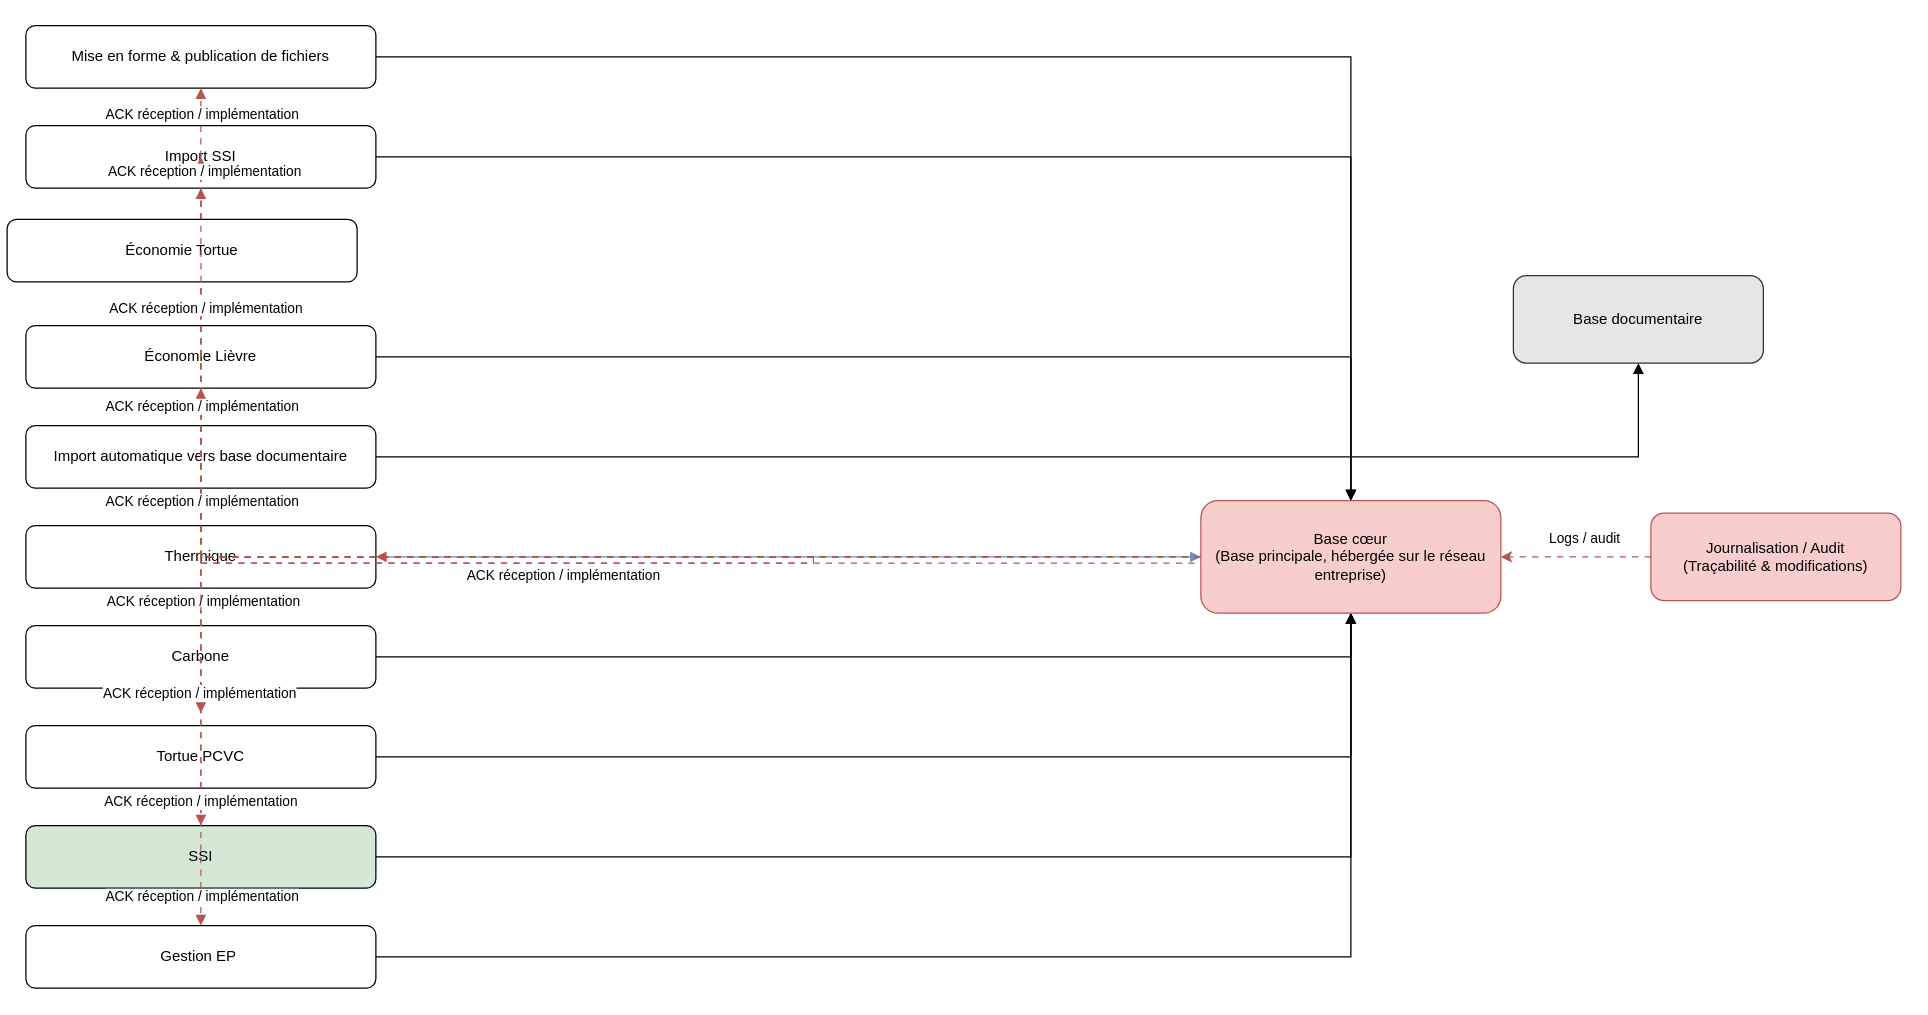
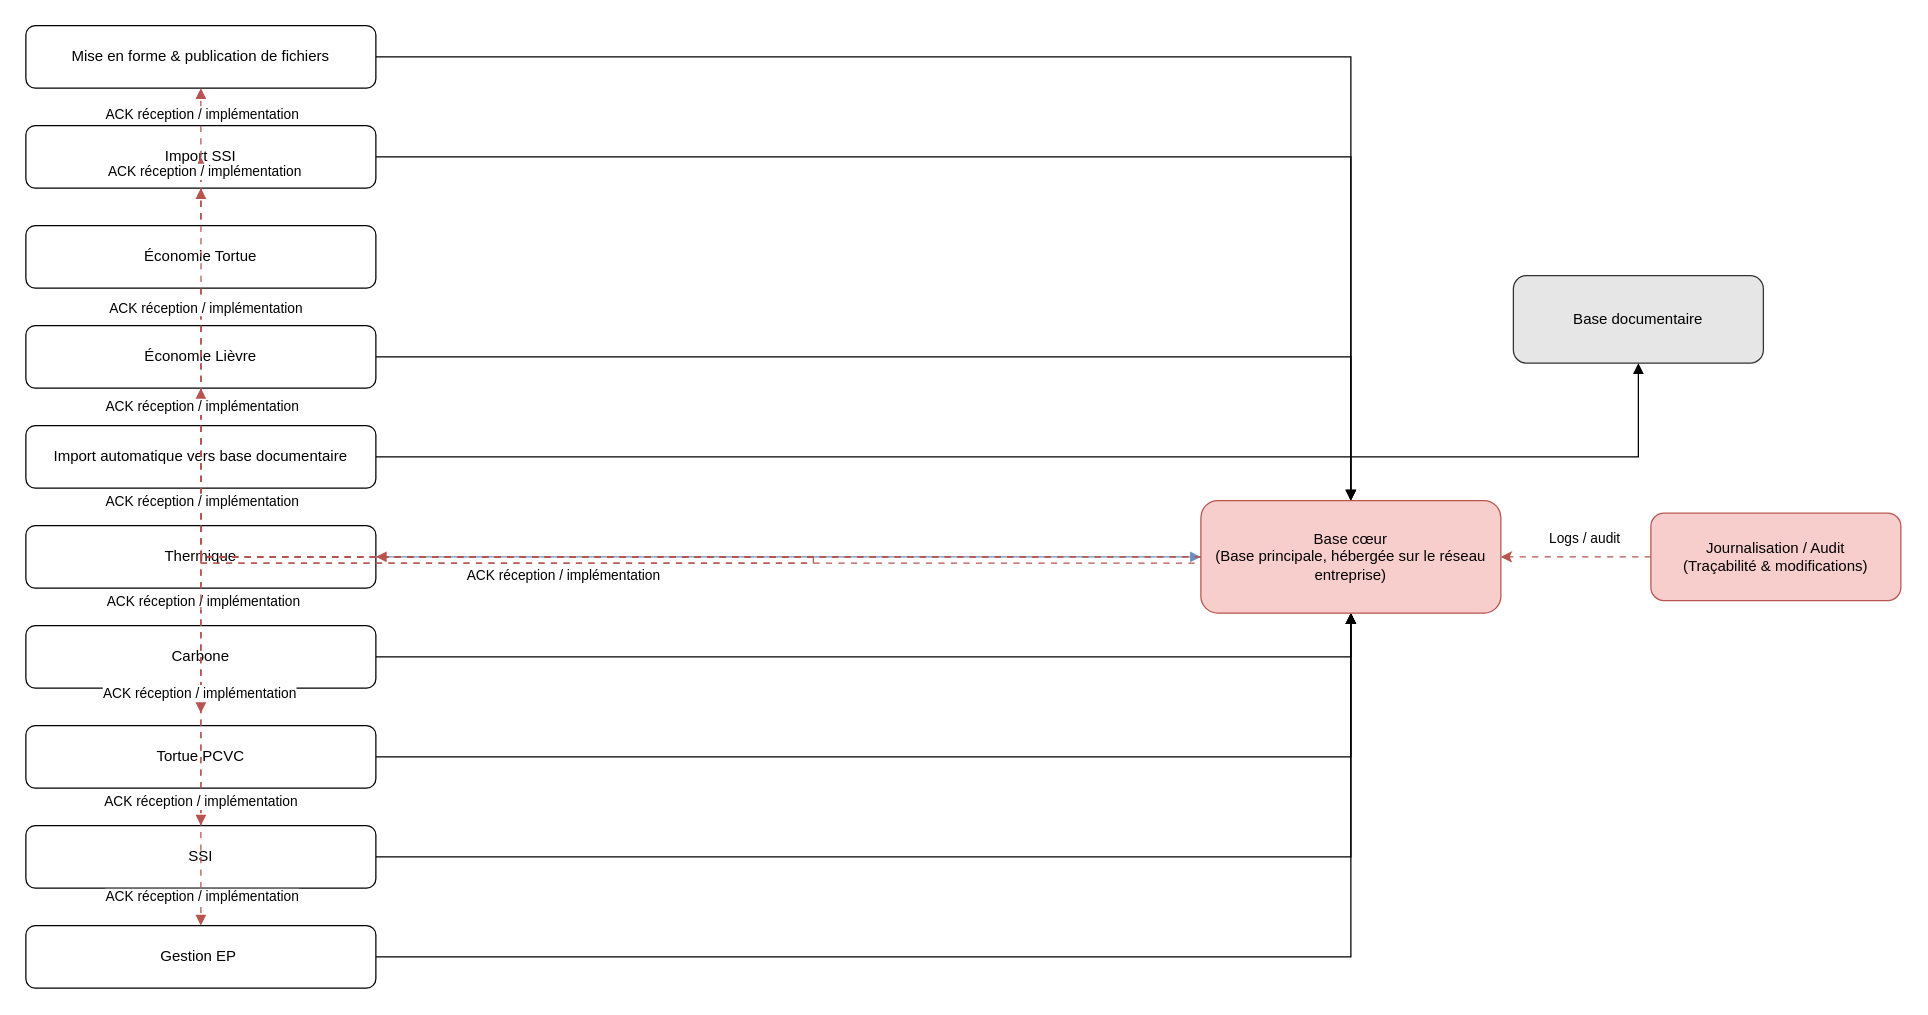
- <mxCell id="29" value="Économie Tortue" style="rounded=1;whiteSpace=wrap;html=1;" vertex="1" parent="1"><mxGeometry x="5" y="175" width="280" height="50" as="geometry" /></mxCell>
+ <mxCell id="29" value="Économie Tortue" style="rounded=1;whiteSpace=wrap;html=1;" vertex="1" parent="1"><mxGeometry x="20" y="180" width="280" height="50" as="geometry" /></mxCell>
- <mxCell id="37" value="SSI" style="rounded=1;whiteSpace=wrap;html=1;fillColor=#d5e8d4;" vertex="1" parent="1"><mxGeometry x="20" y="660" width="280" height="50" as="geometry" /></mxCell>
+ <mxCell id="37" value="SSI" style="rounded=1;whiteSpace=wrap;html=1;" vertex="1" parent="1"><mxGeometry x="20" y="660" width="280" height="50" as="geometry" /></mxCell>
